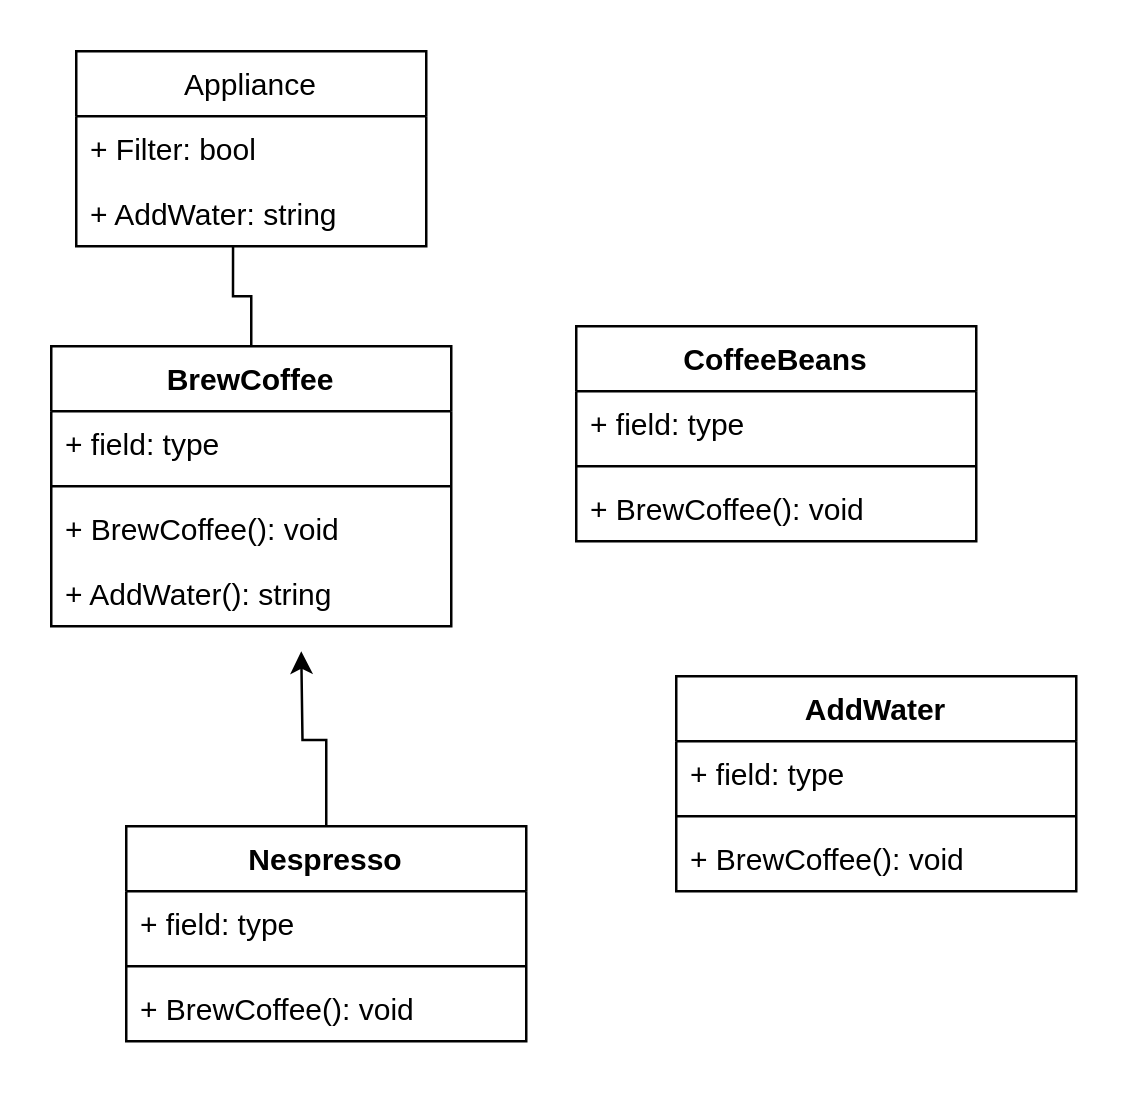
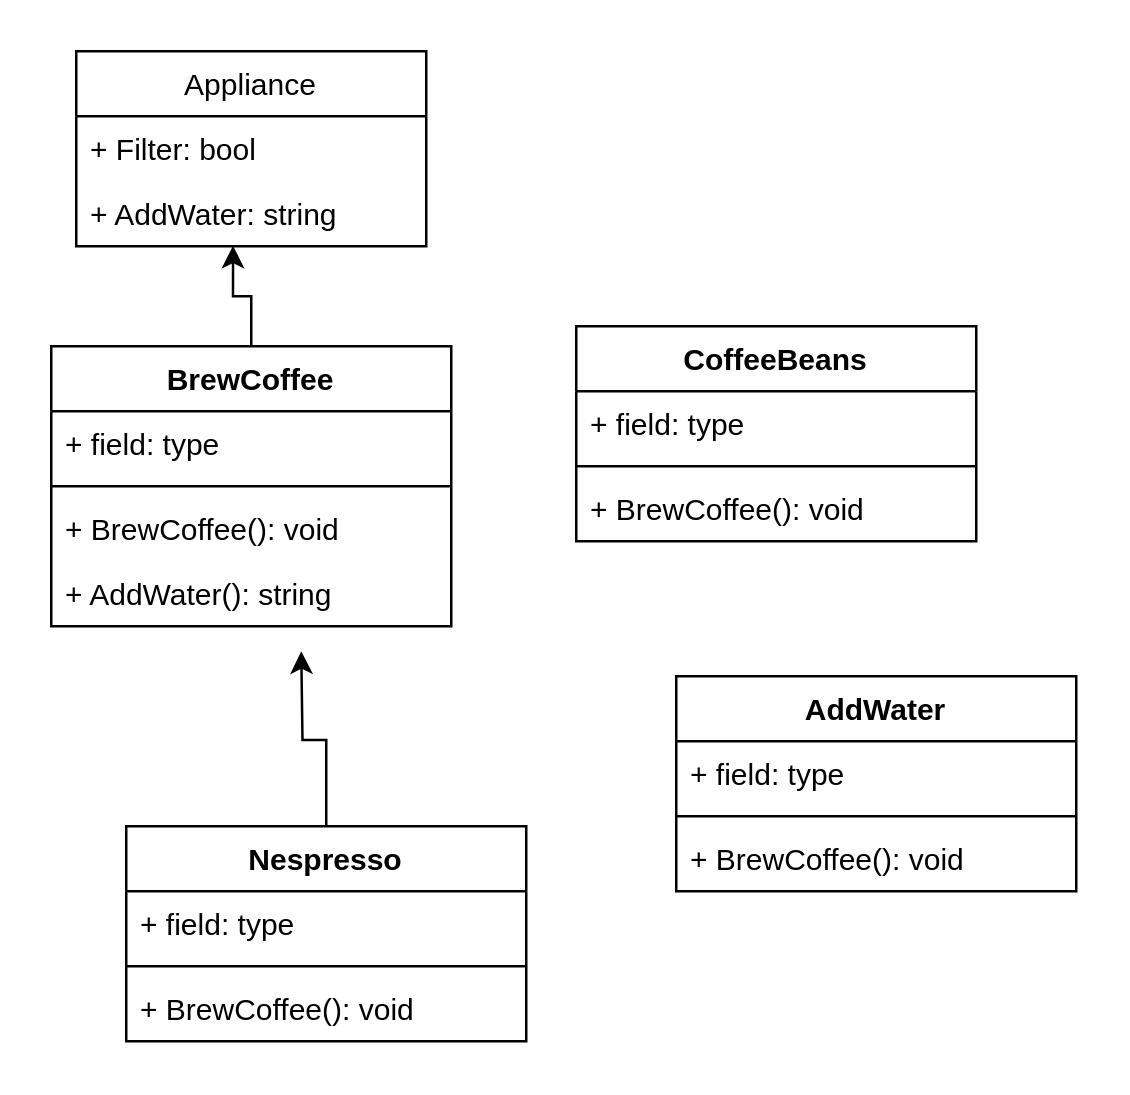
- <mxCell id="5" style="edgeStyle=orthogonalEdgeStyle;rounded=0;orthogonalLoop=1;jettySize=auto;html=1;entryX=0.448;entryY=0.991;entryDx=0;entryDy=0;entryPerimeter=0;endArrow=none;" parent="1" source="6" target="4" edge="1"><mxGeometry relative="1" as="geometry" /></mxCell>
+ <mxCell id="5" style="edgeStyle=orthogonalEdgeStyle;rounded=0;orthogonalLoop=1;jettySize=auto;html=1;entryX=0.448;entryY=0.991;entryDx=0;entryDy=0;entryPerimeter=0;" parent="1" source="6" target="4" edge="1"><mxGeometry relative="1" as="geometry" /></mxCell>
